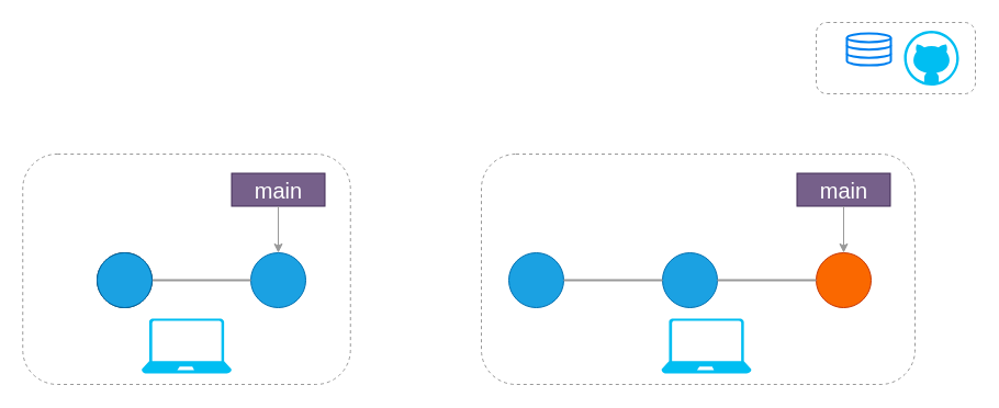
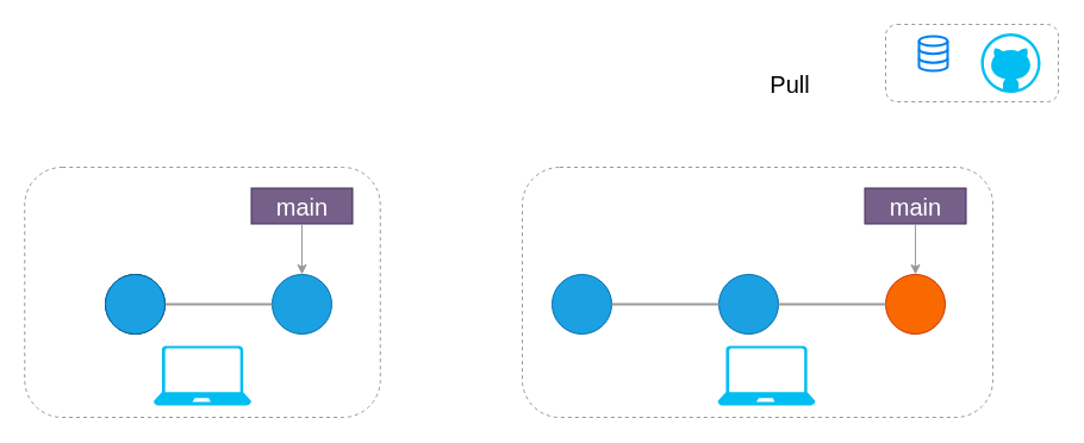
- <mxCell id="21" value=".git" style="html=1;verticalLabelPosition=bottom;align=center;labelBackgroundColor=none;verticalAlign=top;strokeWidth=2;strokeColor=#0080F0;shadow=0;dashed=0;shape=mxgraph.ios7.icons.data;fillColor=none;fontColor=#FFFFFF;" parent="1" vertex="1"><mxGeometry x="771" y="30" width="40" height="29.1" as="geometry" /></mxCell>
+ <mxCell id="21" value=".git" style="html=1;verticalLabelPosition=bottom;align=center;labelBackgroundColor=none;verticalAlign=top;strokeWidth=2;strokeColor=#0080F0;shadow=0;dashed=0;shape=mxgraph.ios7.icons.data;fillColor=none;fontColor=#FFFFFF;" parent="1" vertex="1"><mxGeometry x="771" y="30" width="24" height="29.1" as="geometry" /></mxCell>
+ <mxCell id="23" value="Pull" style="text;html=1;strokeColor=none;fillColor=none;align=center;verticalAlign=middle;whiteSpace=wrap;rounded=0;fontSize=20;" parent="1" vertex="1"><mxGeometry x="628" y="50" width="70" height="40" as="geometry" /></mxCell>
